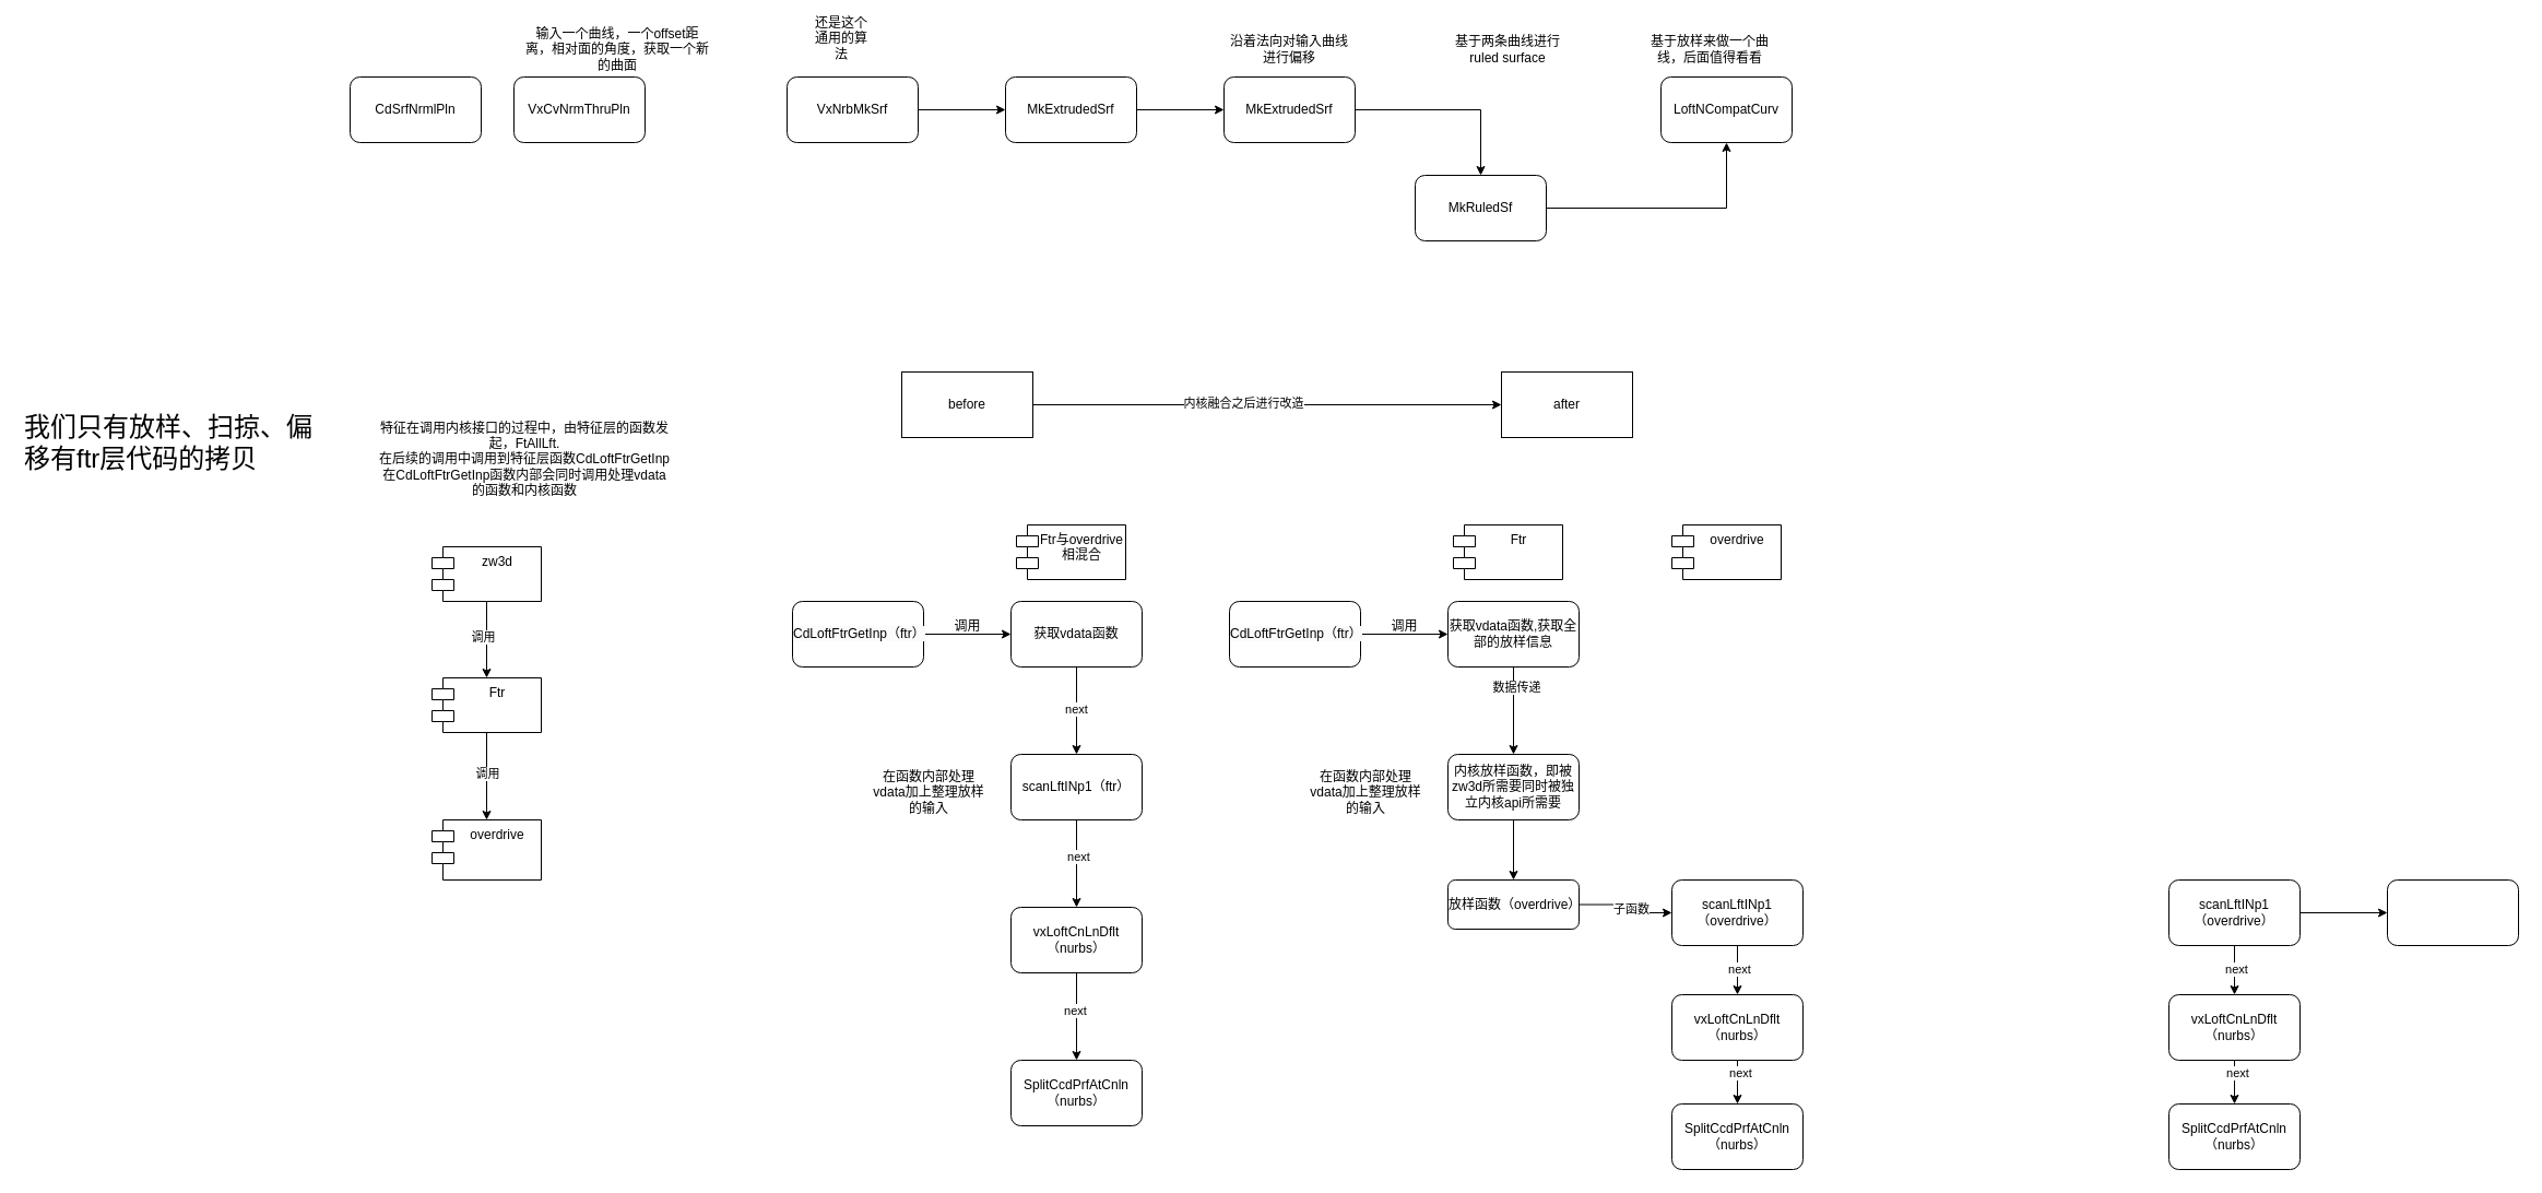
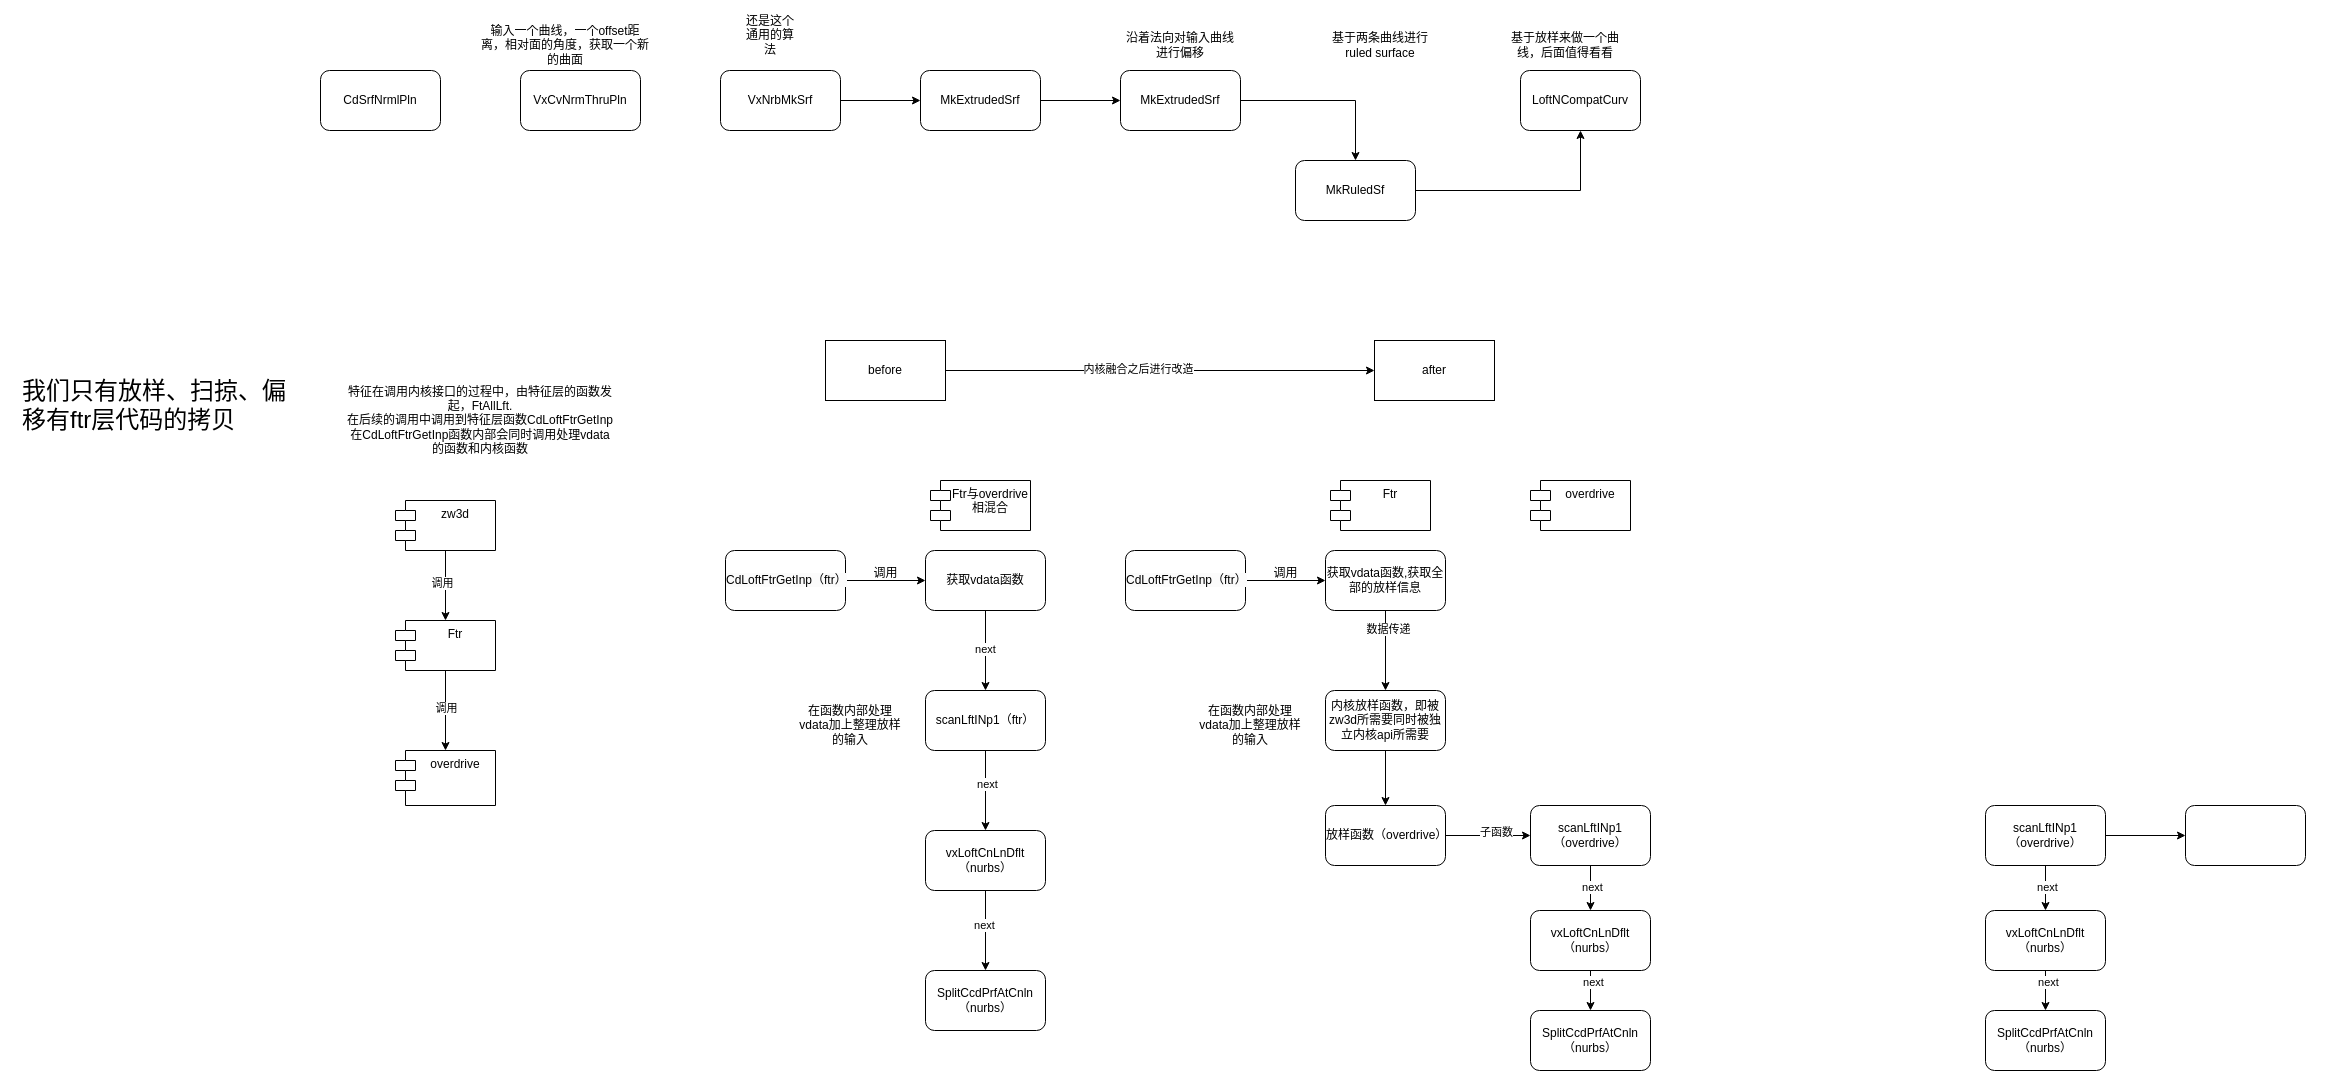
- <mxCell id="3" value="VxCvNrmThruPln" style="rounded=1;whiteSpace=wrap;html=1;" parent="1" vertex="1"><mxGeometry x="470" y="70" width="120" height="60" as="geometry" /></mxCell>
+ <mxCell id="3" value="VxCvNrmThruPln" style="rounded=1;whiteSpace=wrap;html=1;" parent="1" vertex="1"><mxGeometry x="520" y="70" width="120" height="60" as="geometry" /></mxCell>
- <mxCell id="65" value="放样函数（overdrive）" style="whiteSpace=wrap;html=1;rounded=1;" parent="1" vertex="1"><mxGeometry x="1325" y="805" width="120" height="45" as="geometry" /></mxCell>
+ <mxCell id="65" value="放样函数（overdrive）" style="whiteSpace=wrap;html=1;rounded=1;" parent="1" vertex="1"><mxGeometry x="1325" y="805" width="120" height="60" as="geometry" /></mxCell>
